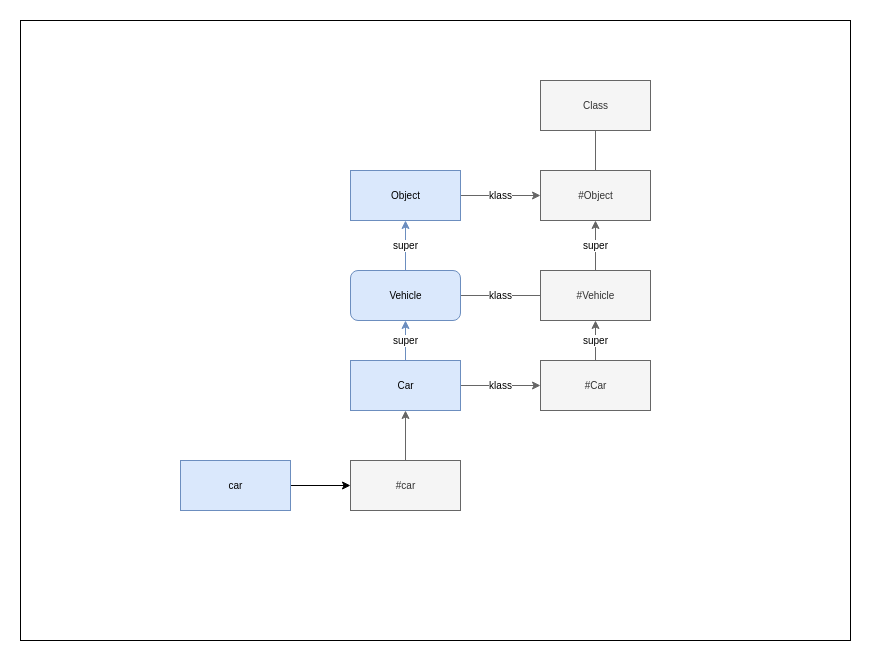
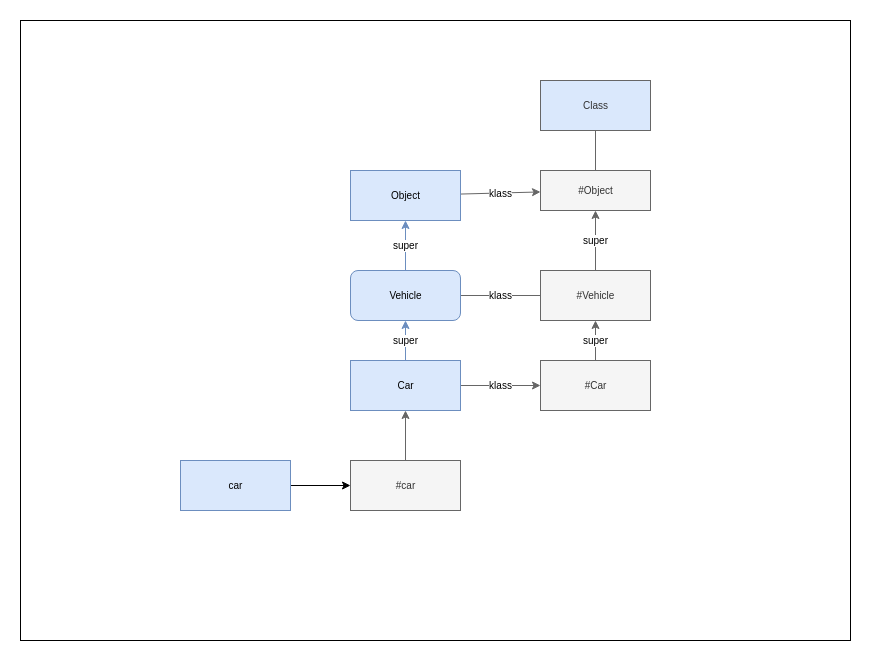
- <mxCell id="7" value="&lt;span&gt;Class&lt;/span&gt;" style="html=1;fontSize=10;fontStyle=0;fillColor=#f5f5f5;fontColor=#333333;strokeColor=#666666;" parent="1" vertex="1"><mxGeometry x="540" y="80" width="110" height="50" as="geometry" /></mxCell>
+ <mxCell id="7" value="&lt;span&gt;Class&lt;/span&gt;" style="html=1;fontSize=10;fontStyle=0;fillColor=#dae8fc;fontColor=#333333;strokeColor=#666666;" parent="1" vertex="1"><mxGeometry x="540" y="80" width="110" height="50" as="geometry" /></mxCell>
- <mxCell id="6" value="&lt;span&gt;#Object&lt;/span&gt;" style="html=1;fontSize=10;fontStyle=0;fillColor=#f5f5f5;fontColor=#333333;strokeColor=#666666;" parent="1" vertex="1"><mxGeometry x="540" y="170" width="110" height="50" as="geometry" /></mxCell>
+ <mxCell id="6" value="&lt;span&gt;#Object&lt;/span&gt;" style="html=1;fontSize=10;fontStyle=0;fillColor=#f5f5f5;fontColor=#333333;strokeColor=#666666;" parent="1" vertex="1"><mxGeometry x="540" y="170" width="110" height="40" as="geometry" /></mxCell>
